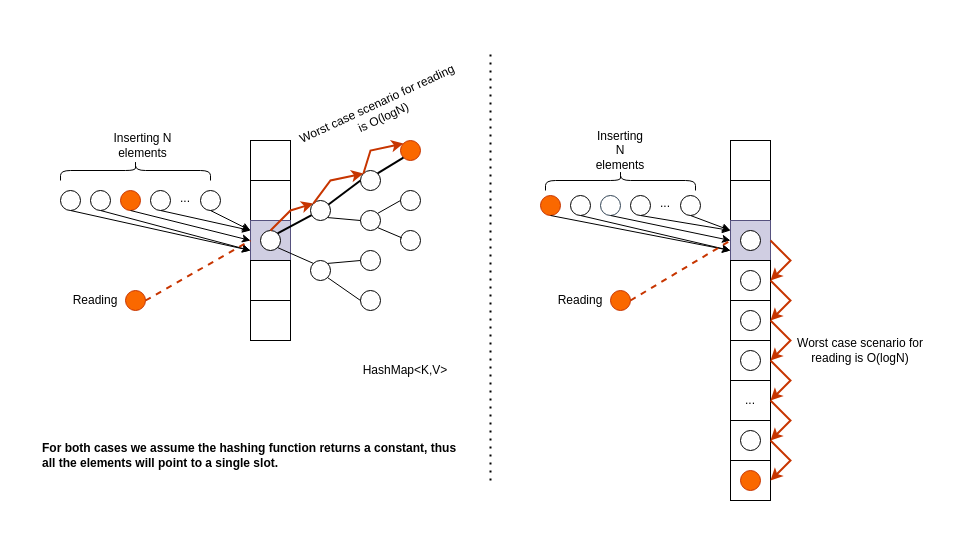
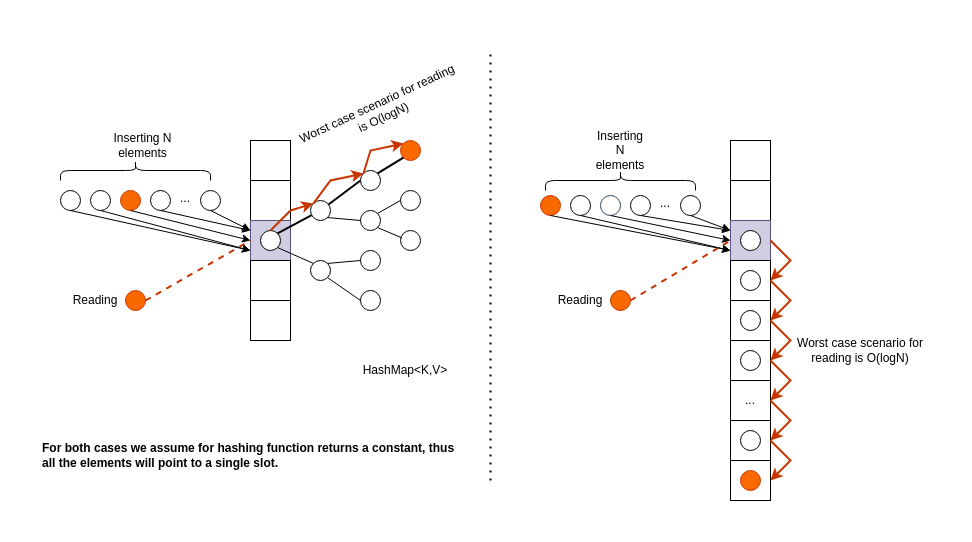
- <mxCell id="73" value="For both cases we assume the hashing function returns a constant, thus all the elements will point to a single slot." style="text;html=1;strokeColor=none;fillColor=none;align=left;verticalAlign=middle;whiteSpace=wrap;rounded=0;fontStyle=1" vertex="1" parent="1"><mxGeometry x="40" y="440" width="430" height="30" as="geometry" /></mxCell>
+ <mxCell id="73" value="For both cases we assume for hashing function returns a constant, thus all the elements will point to a single slot." style="text;html=1;strokeColor=none;fillColor=none;align=left;verticalAlign=middle;whiteSpace=wrap;rounded=0;fontStyle=1" vertex="1" parent="1"><mxGeometry x="40" y="440" width="430" height="30" as="geometry" /></mxCell>
